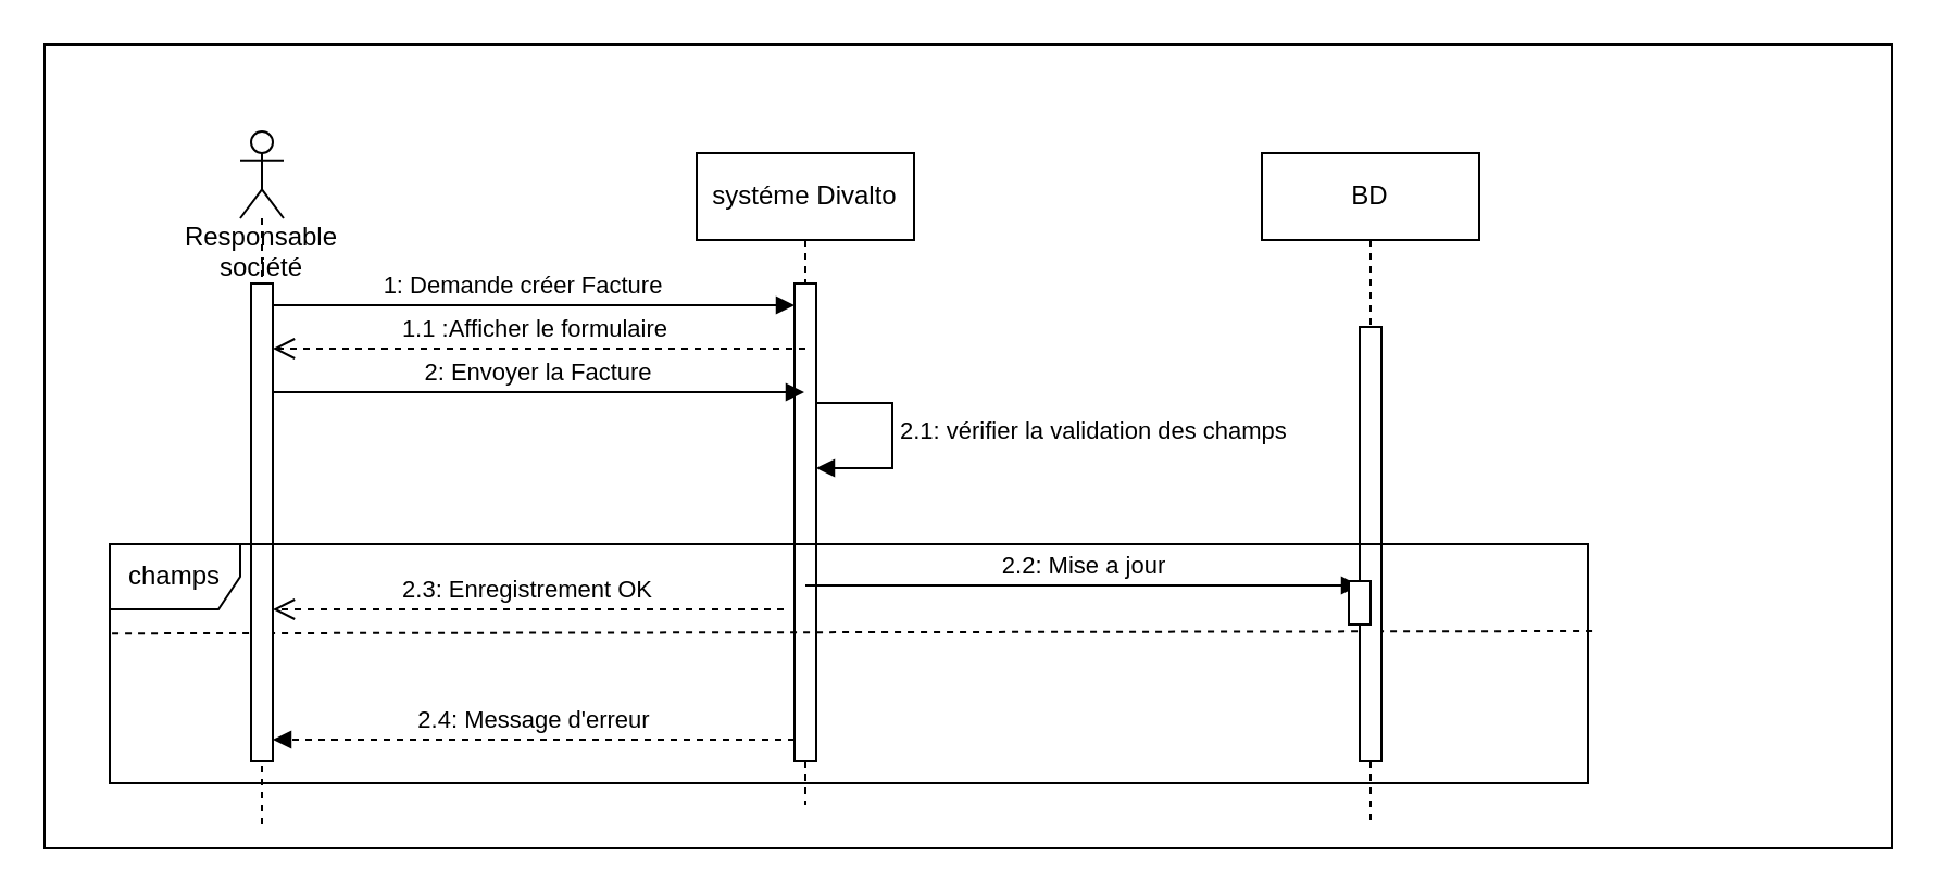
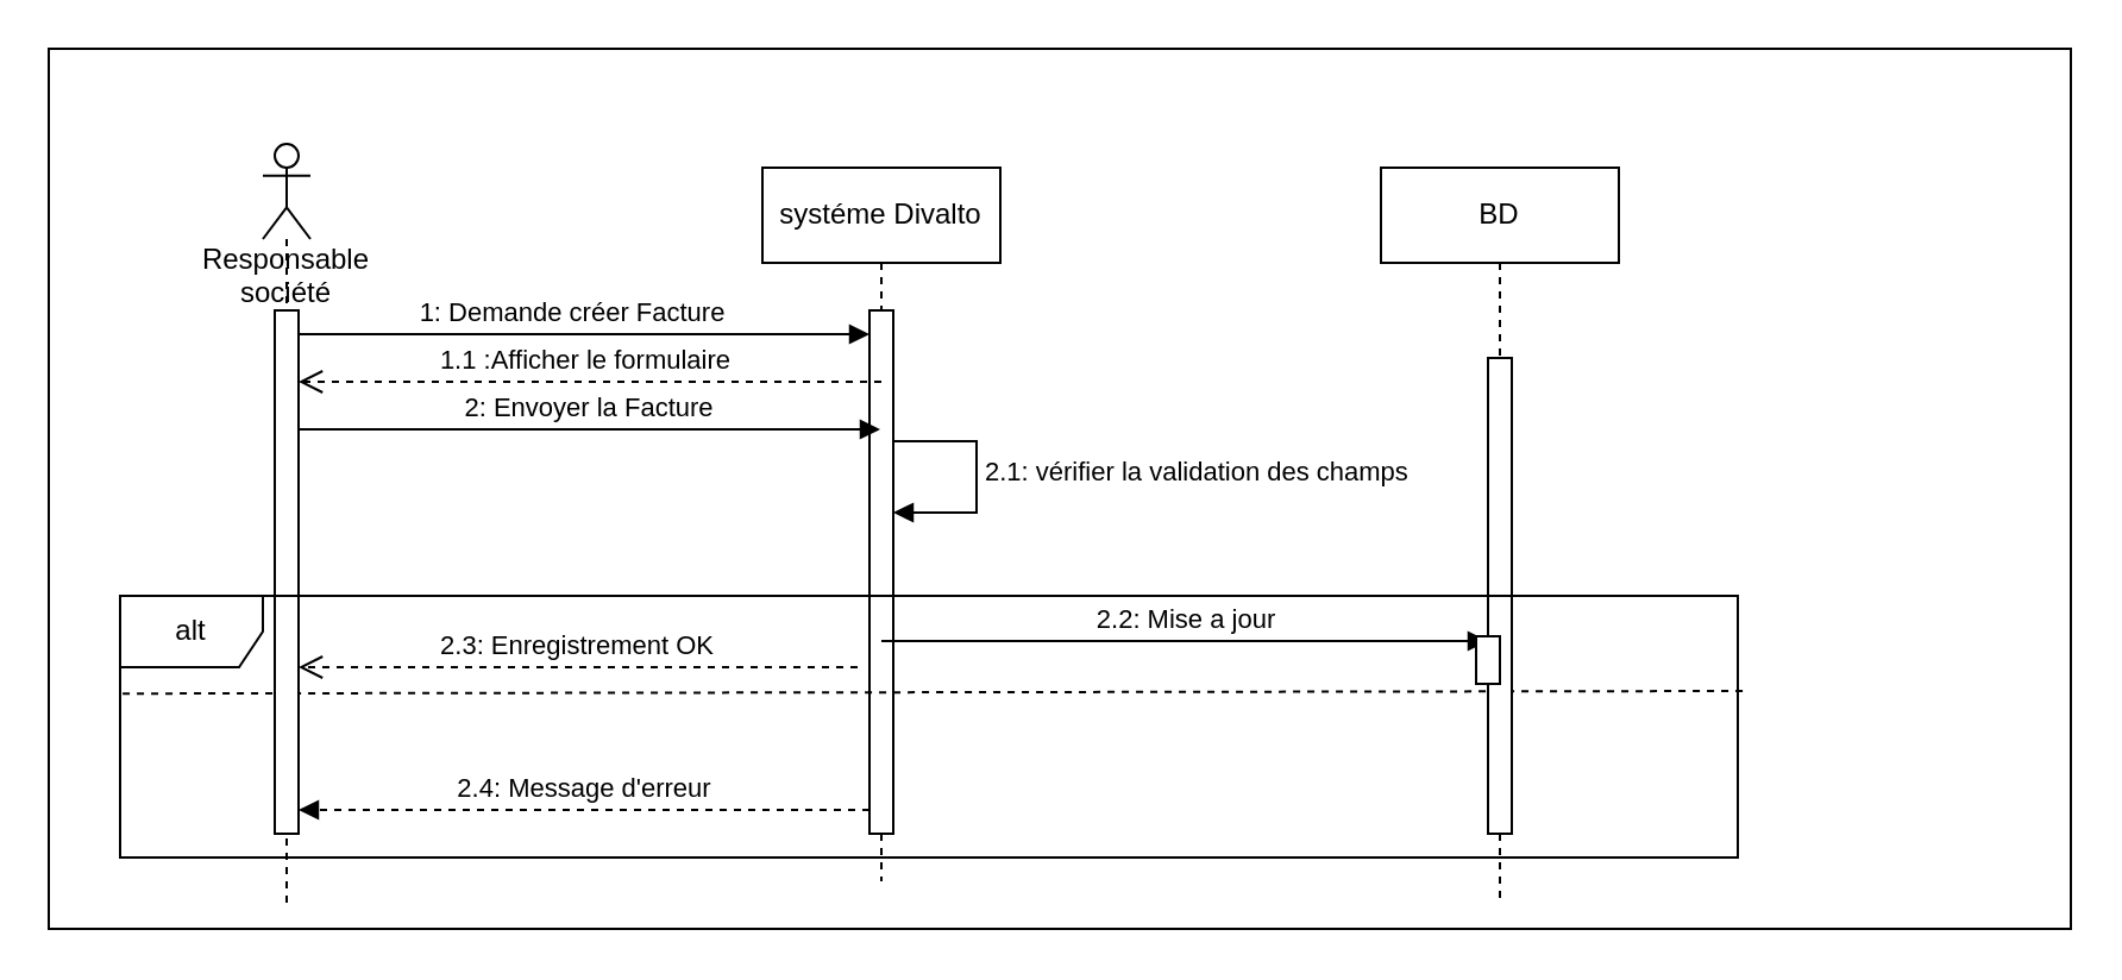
- <mxCell id="14" value="champs" style="shape=umlFrame;whiteSpace=wrap;html=1;pointerEvents=0;" parent="1" vertex="1"><mxGeometry x="50" y="250" width="680" height="110" as="geometry" /></mxCell>
+ <mxCell id="14" value="alt" style="shape=umlFrame;whiteSpace=wrap;html=1;pointerEvents=0;" parent="1" vertex="1"><mxGeometry x="50" y="250" width="680" height="110" as="geometry" /></mxCell>
